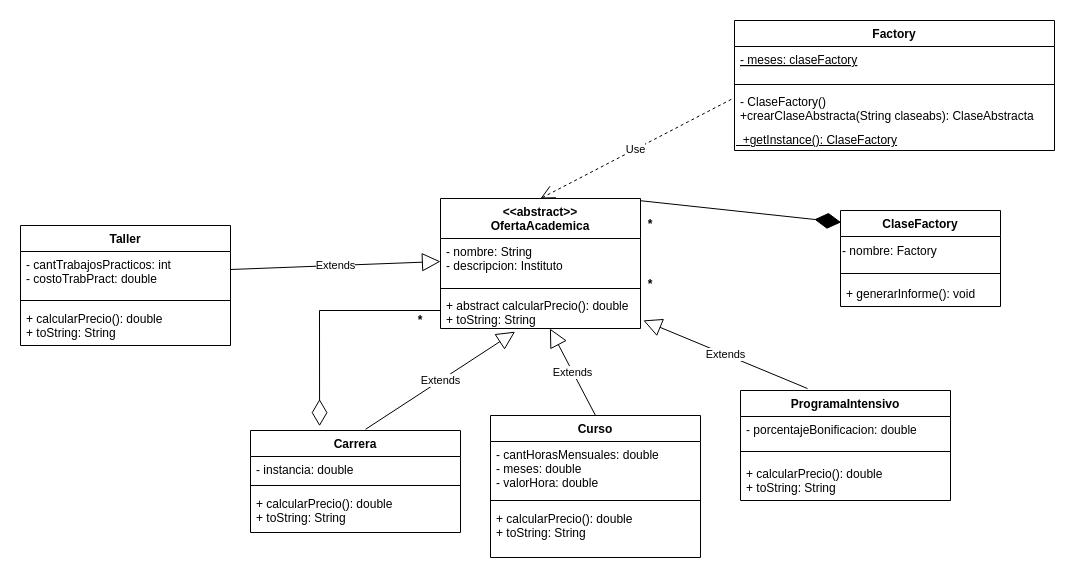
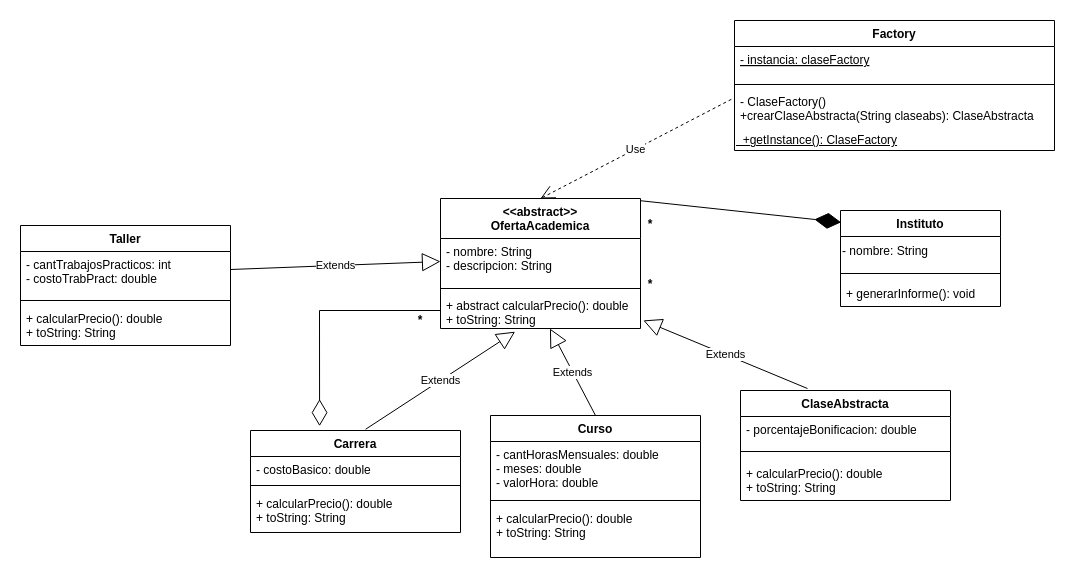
- <mxCell id="7" value="- meses: claseFactory" style="text;strokeColor=none;fillColor=none;align=left;verticalAlign=top;spacingLeft=4;spacingRight=4;overflow=hidden;rotatable=0;points=[[0,0.5],[1,0.5]];portConstraint=eastwest;fontStyle=4" parent="6" vertex="1"><mxGeometry y="26" width="320" height="34" as="geometry" /></mxCell>
+ <mxCell id="7" value="- instancia: claseFactory" style="text;strokeColor=none;fillColor=none;align=left;verticalAlign=top;spacingLeft=4;spacingRight=4;overflow=hidden;rotatable=0;points=[[0,0.5],[1,0.5]];portConstraint=eastwest;fontStyle=4" parent="6" vertex="1"><mxGeometry y="26" width="320" height="34" as="geometry" /></mxCell>
- <mxCell id="15" value="ClaseFactory" style="swimlane;fontStyle=1;align=center;verticalAlign=top;childLayout=stackLayout;horizontal=1;startSize=26;horizontalStack=0;resizeParent=1;resizeParentMax=0;resizeLast=0;collapsible=1;marginBottom=0;" parent="1" vertex="1"><mxGeometry x="840" y="210" width="160" height="96" as="geometry" /></mxCell>
+ <mxCell id="15" value="Instituto" style="swimlane;fontStyle=1;align=center;verticalAlign=top;childLayout=stackLayout;horizontal=1;startSize=26;horizontalStack=0;resizeParent=1;resizeParentMax=0;resizeLast=0;collapsible=1;marginBottom=0;" parent="1" vertex="1"><mxGeometry x="840" y="210" width="160" height="96" as="geometry" /></mxCell>
- <mxCell id="3" value="- nombre: String&#10;- descripcion: Instituto" style="text;strokeColor=none;fillColor=none;align=left;verticalAlign=top;spacingLeft=4;spacingRight=4;overflow=hidden;rotatable=0;points=[[0,0.5],[1,0.5]];portConstraint=eastwest;" parent="2" vertex="1"><mxGeometry y="40" width="200" height="46" as="geometry" /></mxCell>
+ <mxCell id="3" value="- nombre: String&#10;- descripcion: String" style="text;strokeColor=none;fillColor=none;align=left;verticalAlign=top;spacingLeft=4;spacingRight=4;overflow=hidden;rotatable=0;points=[[0,0.5],[1,0.5]];portConstraint=eastwest;" parent="2" vertex="1"><mxGeometry y="40" width="200" height="46" as="geometry" /></mxCell>
- <mxCell id="16" value="- nombre: Factory" style="text;html=1;align=left;verticalAlign=middle;resizable=0;points=[];autosize=1;strokeColor=none;fillColor=none;" parent="15" vertex="1"><mxGeometry y="26" width="160" height="30" as="geometry" /></mxCell>
+ <mxCell id="16" value="- nombre: String" style="text;html=1;align=left;verticalAlign=middle;resizable=0;points=[];autosize=1;strokeColor=none;fillColor=none;" parent="15" vertex="1"><mxGeometry y="26" width="160" height="30" as="geometry" /></mxCell>
- <mxCell id="23" value="ProgramaIntensivo" style="swimlane;fontStyle=1;align=center;verticalAlign=top;childLayout=stackLayout;horizontal=1;startSize=26;horizontalStack=0;resizeParent=1;resizeParentMax=0;resizeLast=0;collapsible=1;marginBottom=0;" parent="1" vertex="1"><mxGeometry x="740" y="390" width="210" height="110" as="geometry" /></mxCell>
+ <mxCell id="23" value="ClaseAbstracta" style="swimlane;fontStyle=1;align=center;verticalAlign=top;childLayout=stackLayout;horizontal=1;startSize=26;horizontalStack=0;resizeParent=1;resizeParentMax=0;resizeLast=0;collapsible=1;marginBottom=0;" parent="1" vertex="1"><mxGeometry x="740" y="390" width="210" height="110" as="geometry" /></mxCell>
- <mxCell id="34" value="- instancia: double&#10;" style="text;strokeColor=none;fillColor=none;align=left;verticalAlign=top;spacingLeft=4;spacingRight=4;overflow=hidden;rotatable=0;points=[[0,0.5],[1,0.5]];portConstraint=eastwest;" parent="33" vertex="1"><mxGeometry y="26" width="210" height="24" as="geometry" /></mxCell>
+ <mxCell id="34" value="- costoBasico: double&#10;" style="text;strokeColor=none;fillColor=none;align=left;verticalAlign=top;spacingLeft=4;spacingRight=4;overflow=hidden;rotatable=0;points=[[0,0.5],[1,0.5]];portConstraint=eastwest;" parent="33" vertex="1"><mxGeometry y="26" width="210" height="24" as="geometry" /></mxCell>
